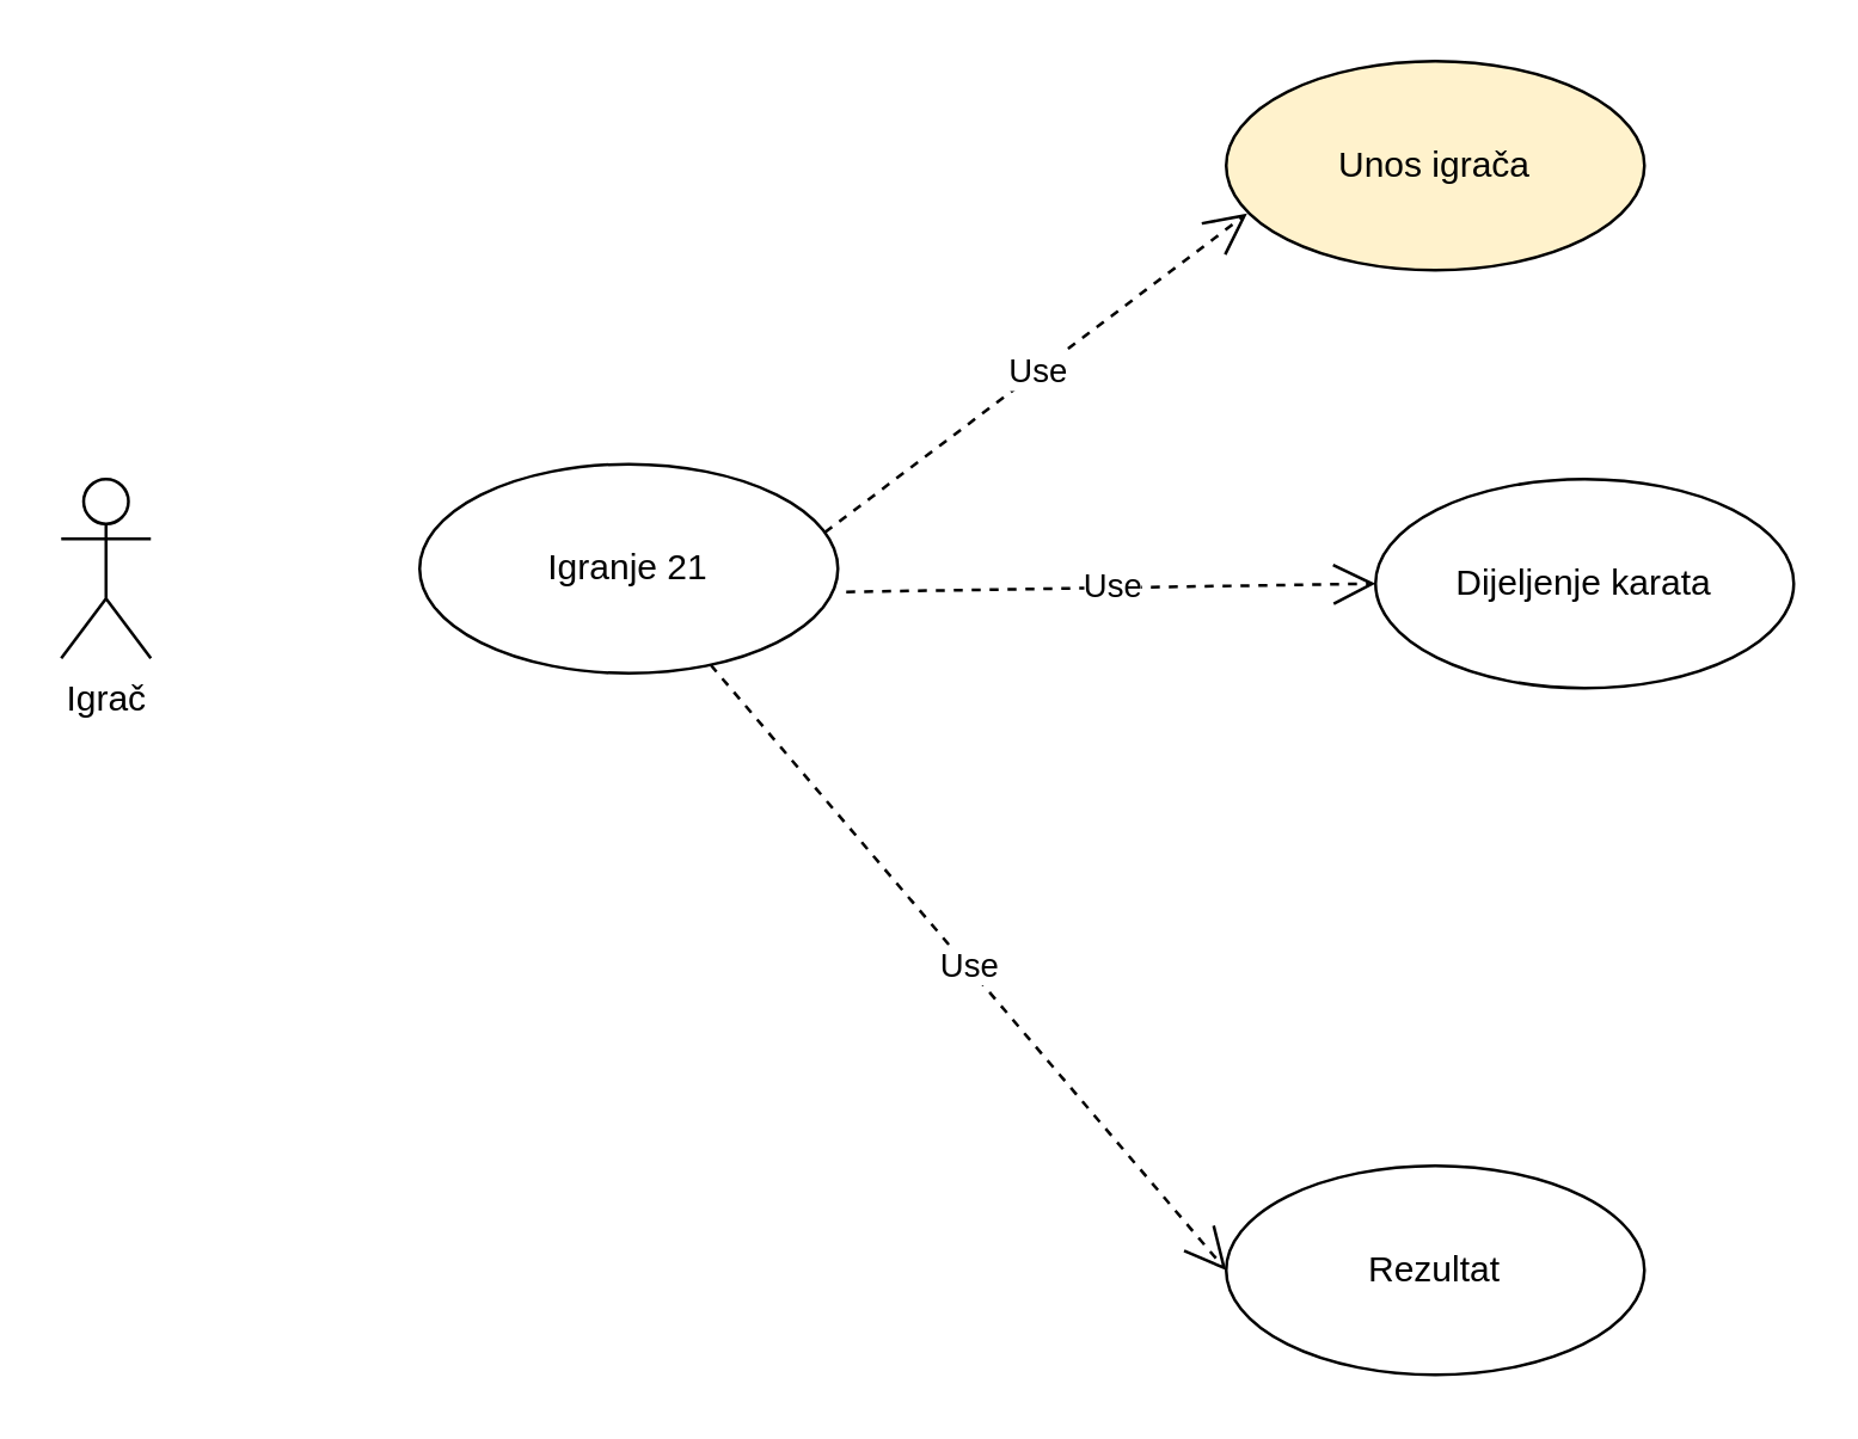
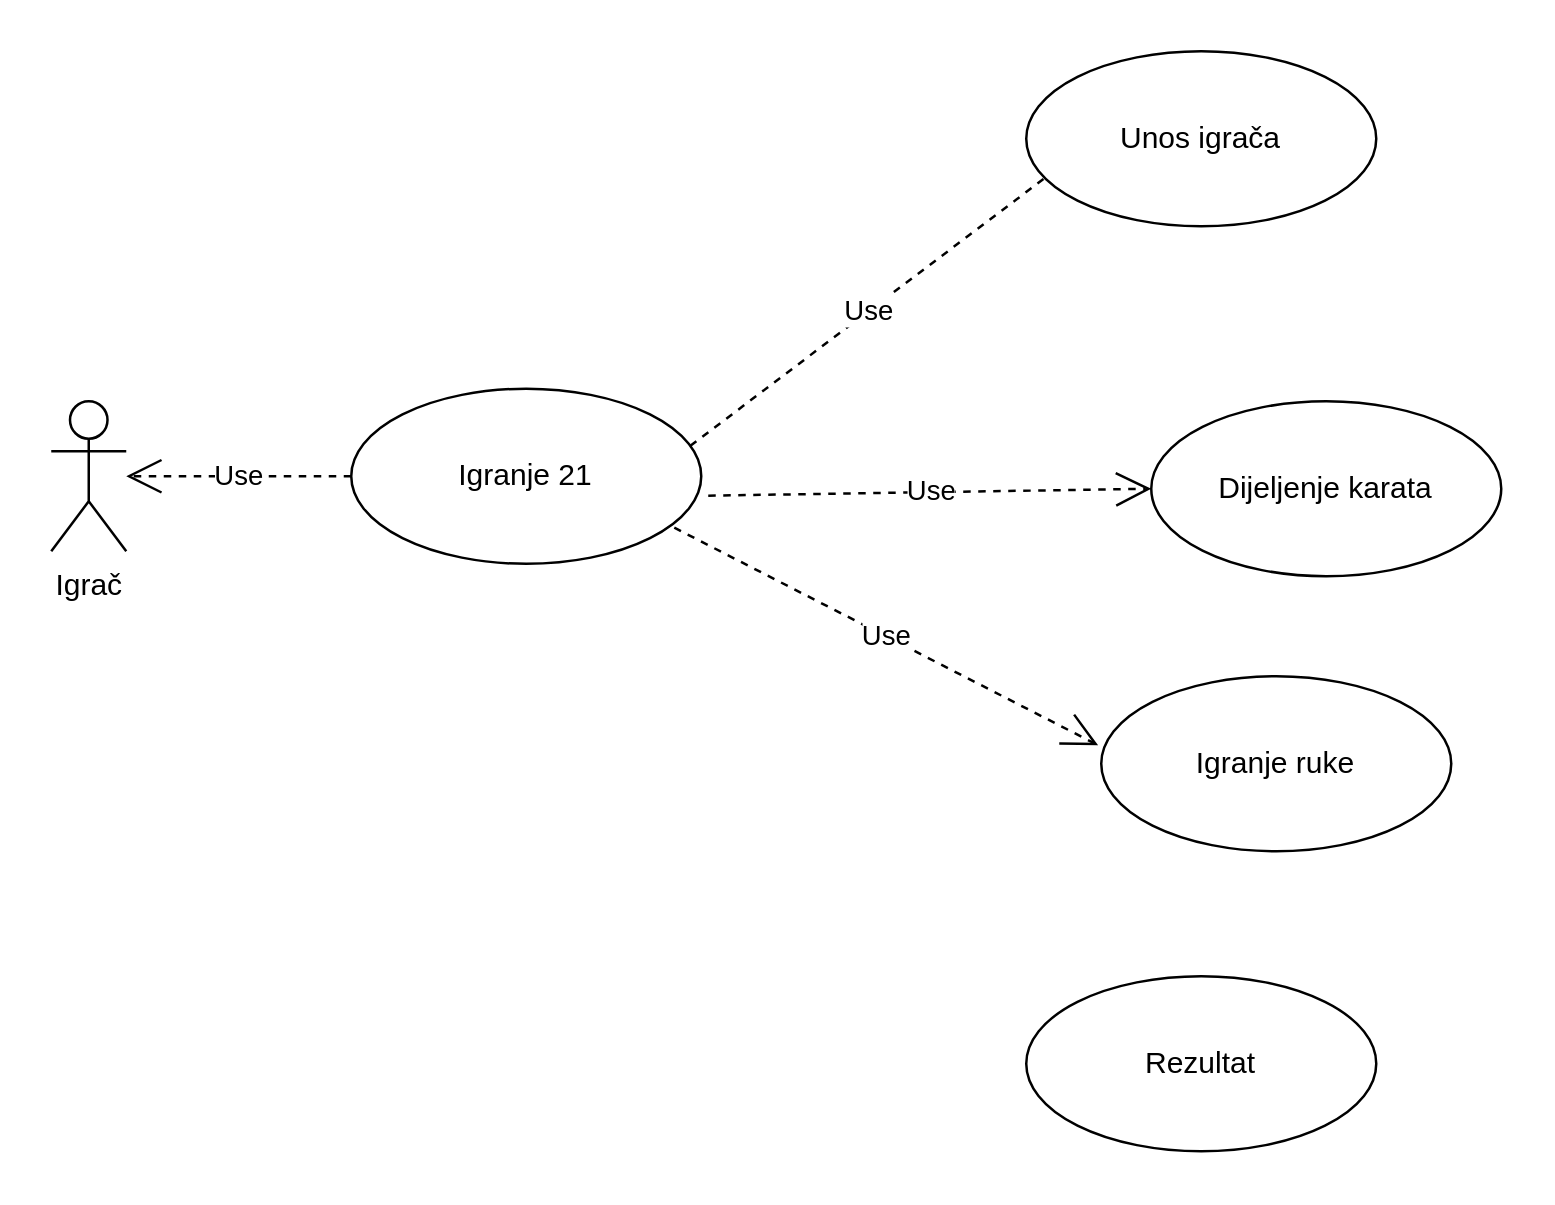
- <mxCell id="4" value="Unos igrača" style="ellipse;whiteSpace=wrap;html=1;fillColor=#fff2cc;" parent="1" vertex="1"><mxGeometry x="410" y="20" width="140" height="70" as="geometry" /></mxCell>
+ <mxCell id="4" value="Unos igrača" style="ellipse;whiteSpace=wrap;html=1;" parent="1" vertex="1"><mxGeometry x="410" y="20" width="140" height="70" as="geometry" /></mxCell>
- <mxCell id="8" value="Use" style="endArrow=open;endSize=12;dashed=1;html=1;exitX=0.969;exitY=0.326;exitDx=0;exitDy=0;exitPerimeter=0;entryX=0.05;entryY=0.729;entryDx=0;entryDy=0;entryPerimeter=0;" parent="1" source="2" target="4" edge="1"><mxGeometry width="160" relative="1" as="geometry"><mxPoint x="290" y="190" as="sourcePoint" /><mxPoint x="450" y="81" as="targetPoint" /></mxGeometry></mxCell>
+ <mxCell id="8" value="Use" style="endArrow=none;endSize=12;dashed=1;html=1;exitX=0.969;exitY=0.326;exitDx=0;exitDy=0;exitPerimeter=0;entryX=0.05;entryY=0.729;entryDx=0;entryDy=0;entryPerimeter=0;" parent="1" source="2" target="4" edge="1"><mxGeometry width="160" relative="1" as="geometry"><mxPoint x="290" y="190" as="sourcePoint" /><mxPoint x="450" y="81" as="targetPoint" /></mxGeometry></mxCell>
+ <mxCell id="10" value="Use" style="endArrow=open;endSize=12;dashed=1;html=1;entryX=-0.009;entryY=0.394;entryDx=0;entryDy=0;entryPerimeter=0;exitX=0.923;exitY=0.794;exitDx=0;exitDy=0;exitPerimeter=0;" parent="1" source="2" target="6" edge="1"><mxGeometry width="160" relative="1" as="geometry"><mxPoint x="315" y="219" as="sourcePoint" /><mxPoint x="475" y="110" as="targetPoint" /></mxGeometry></mxCell>
+ <mxCell id="6" value="Igranje ruke" style="ellipse;whiteSpace=wrap;html=1;" parent="1" vertex="1"><mxGeometry x="440" y="270" width="140" height="70" as="geometry" /></mxCell>
- <mxCell id="11" value="Use" style="endArrow=open;endSize=12;dashed=1;html=1;entryX=0;entryY=0.5;entryDx=0;entryDy=0;" parent="1" source="2" target="7" edge="1"><mxGeometry width="160" relative="1" as="geometry"><mxPoint x="325" y="229" as="sourcePoint" /><mxPoint x="485" y="120" as="targetPoint" /></mxGeometry></mxCell>
+ <mxCell id="11" value="Use" style="endArrow=open;endSize=12;dashed=1;html=1;" parent="1" source="2" target="3" edge="1"><mxGeometry width="160" relative="1" as="geometry"><mxPoint x="325" y="229" as="sourcePoint" /><mxPoint x="485" y="120" as="targetPoint" /></mxGeometry></mxCell>
